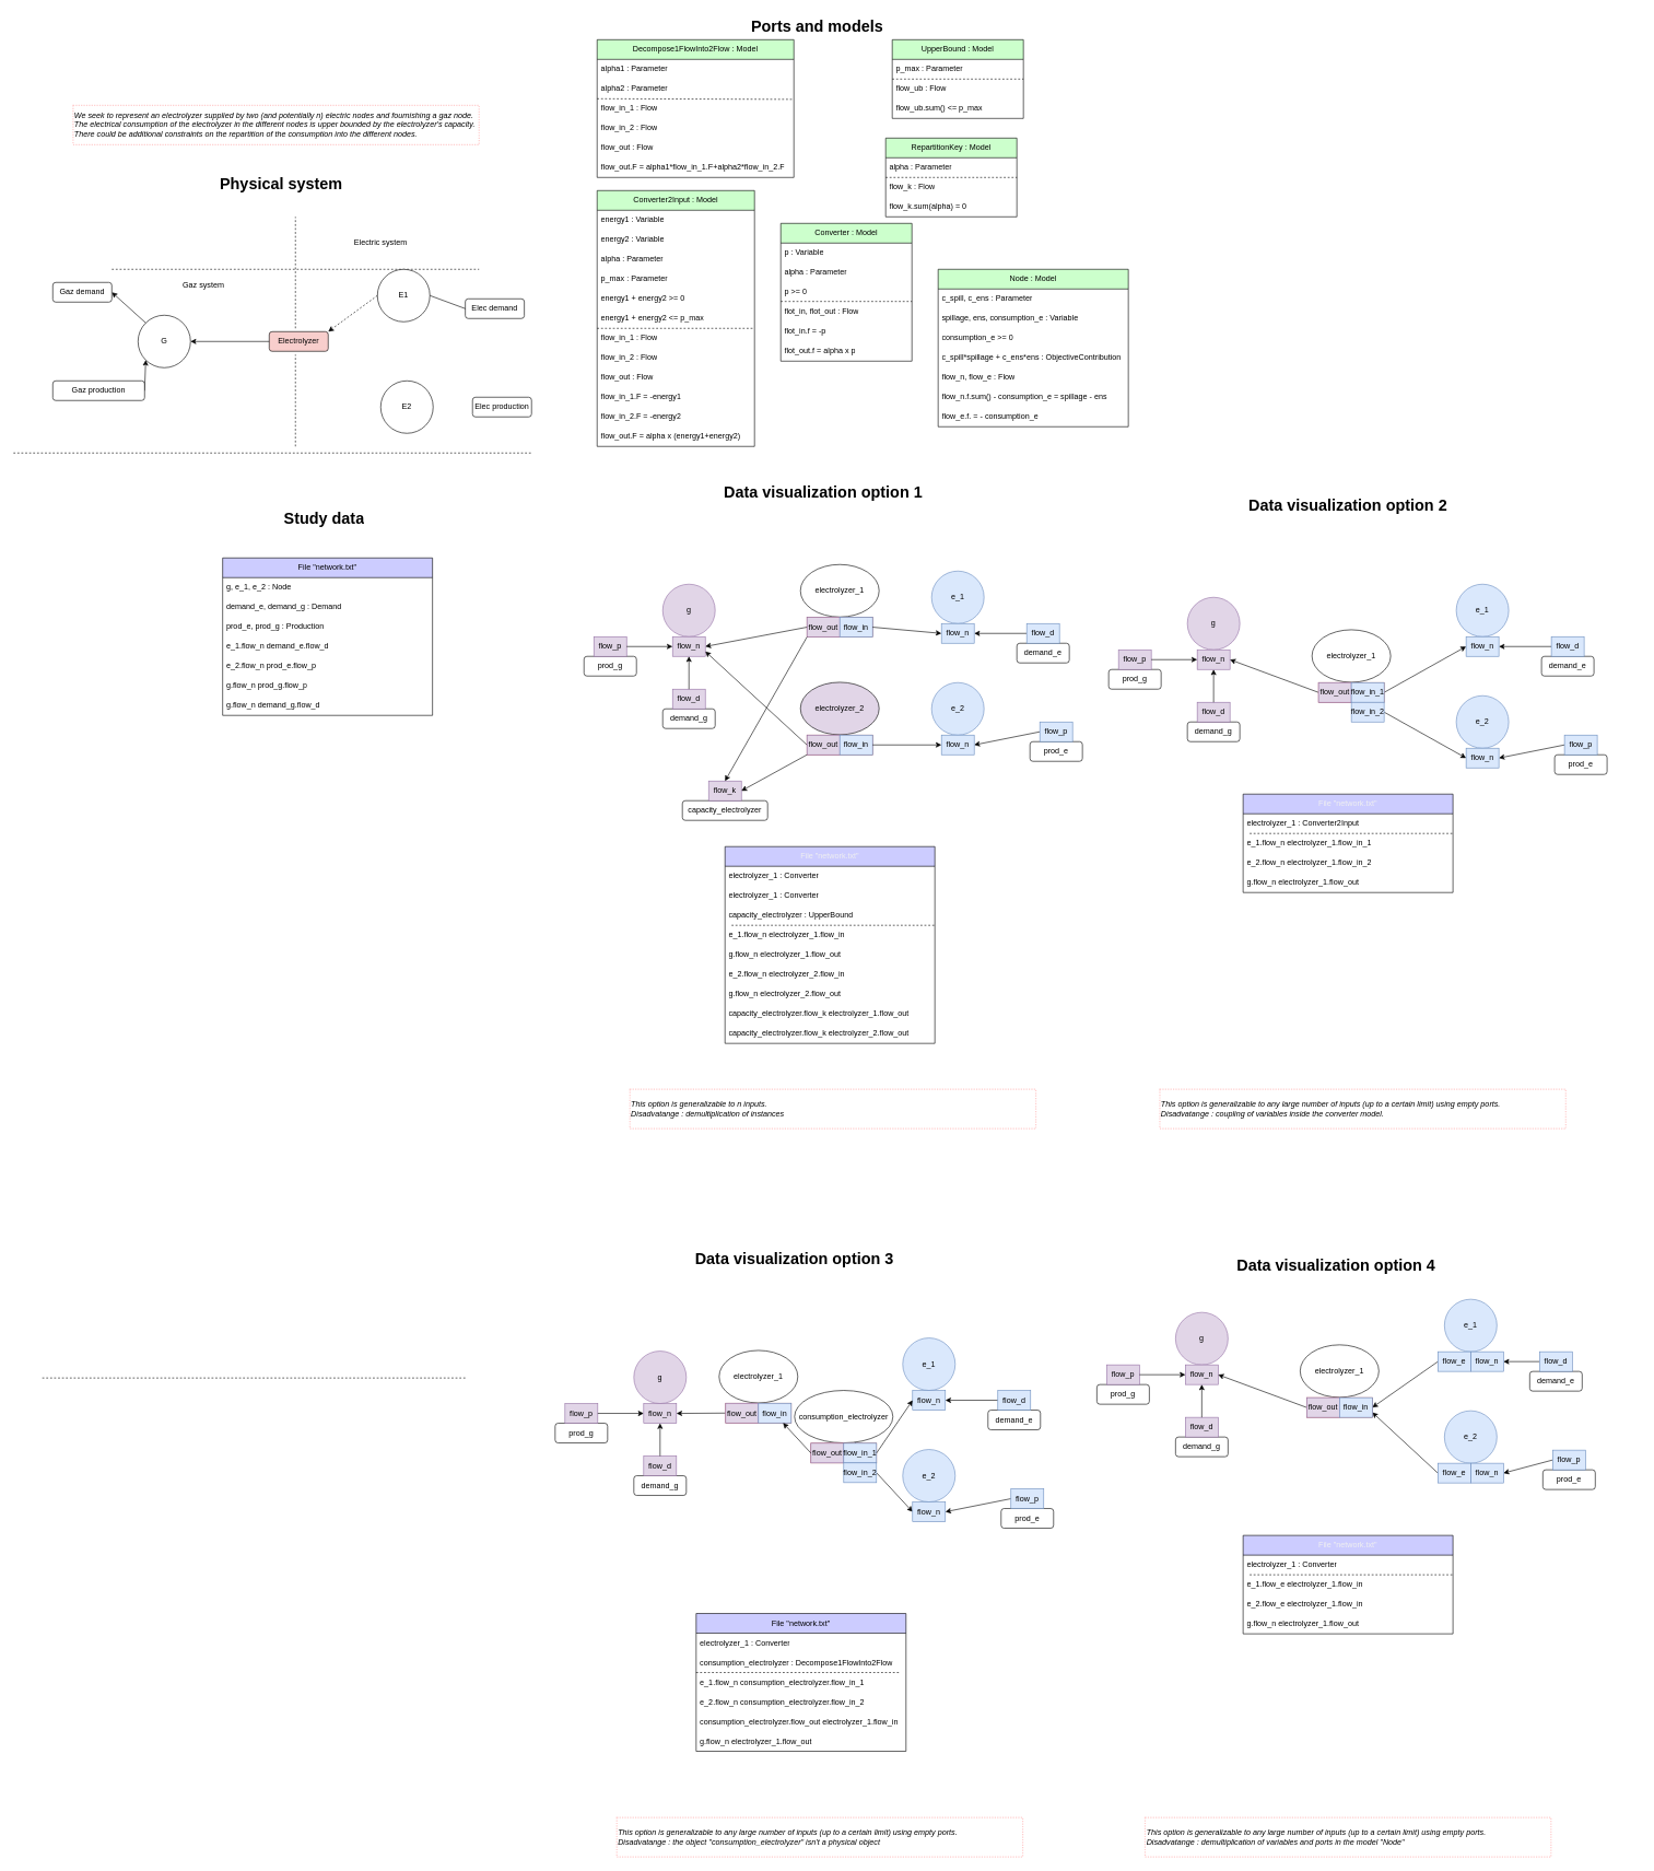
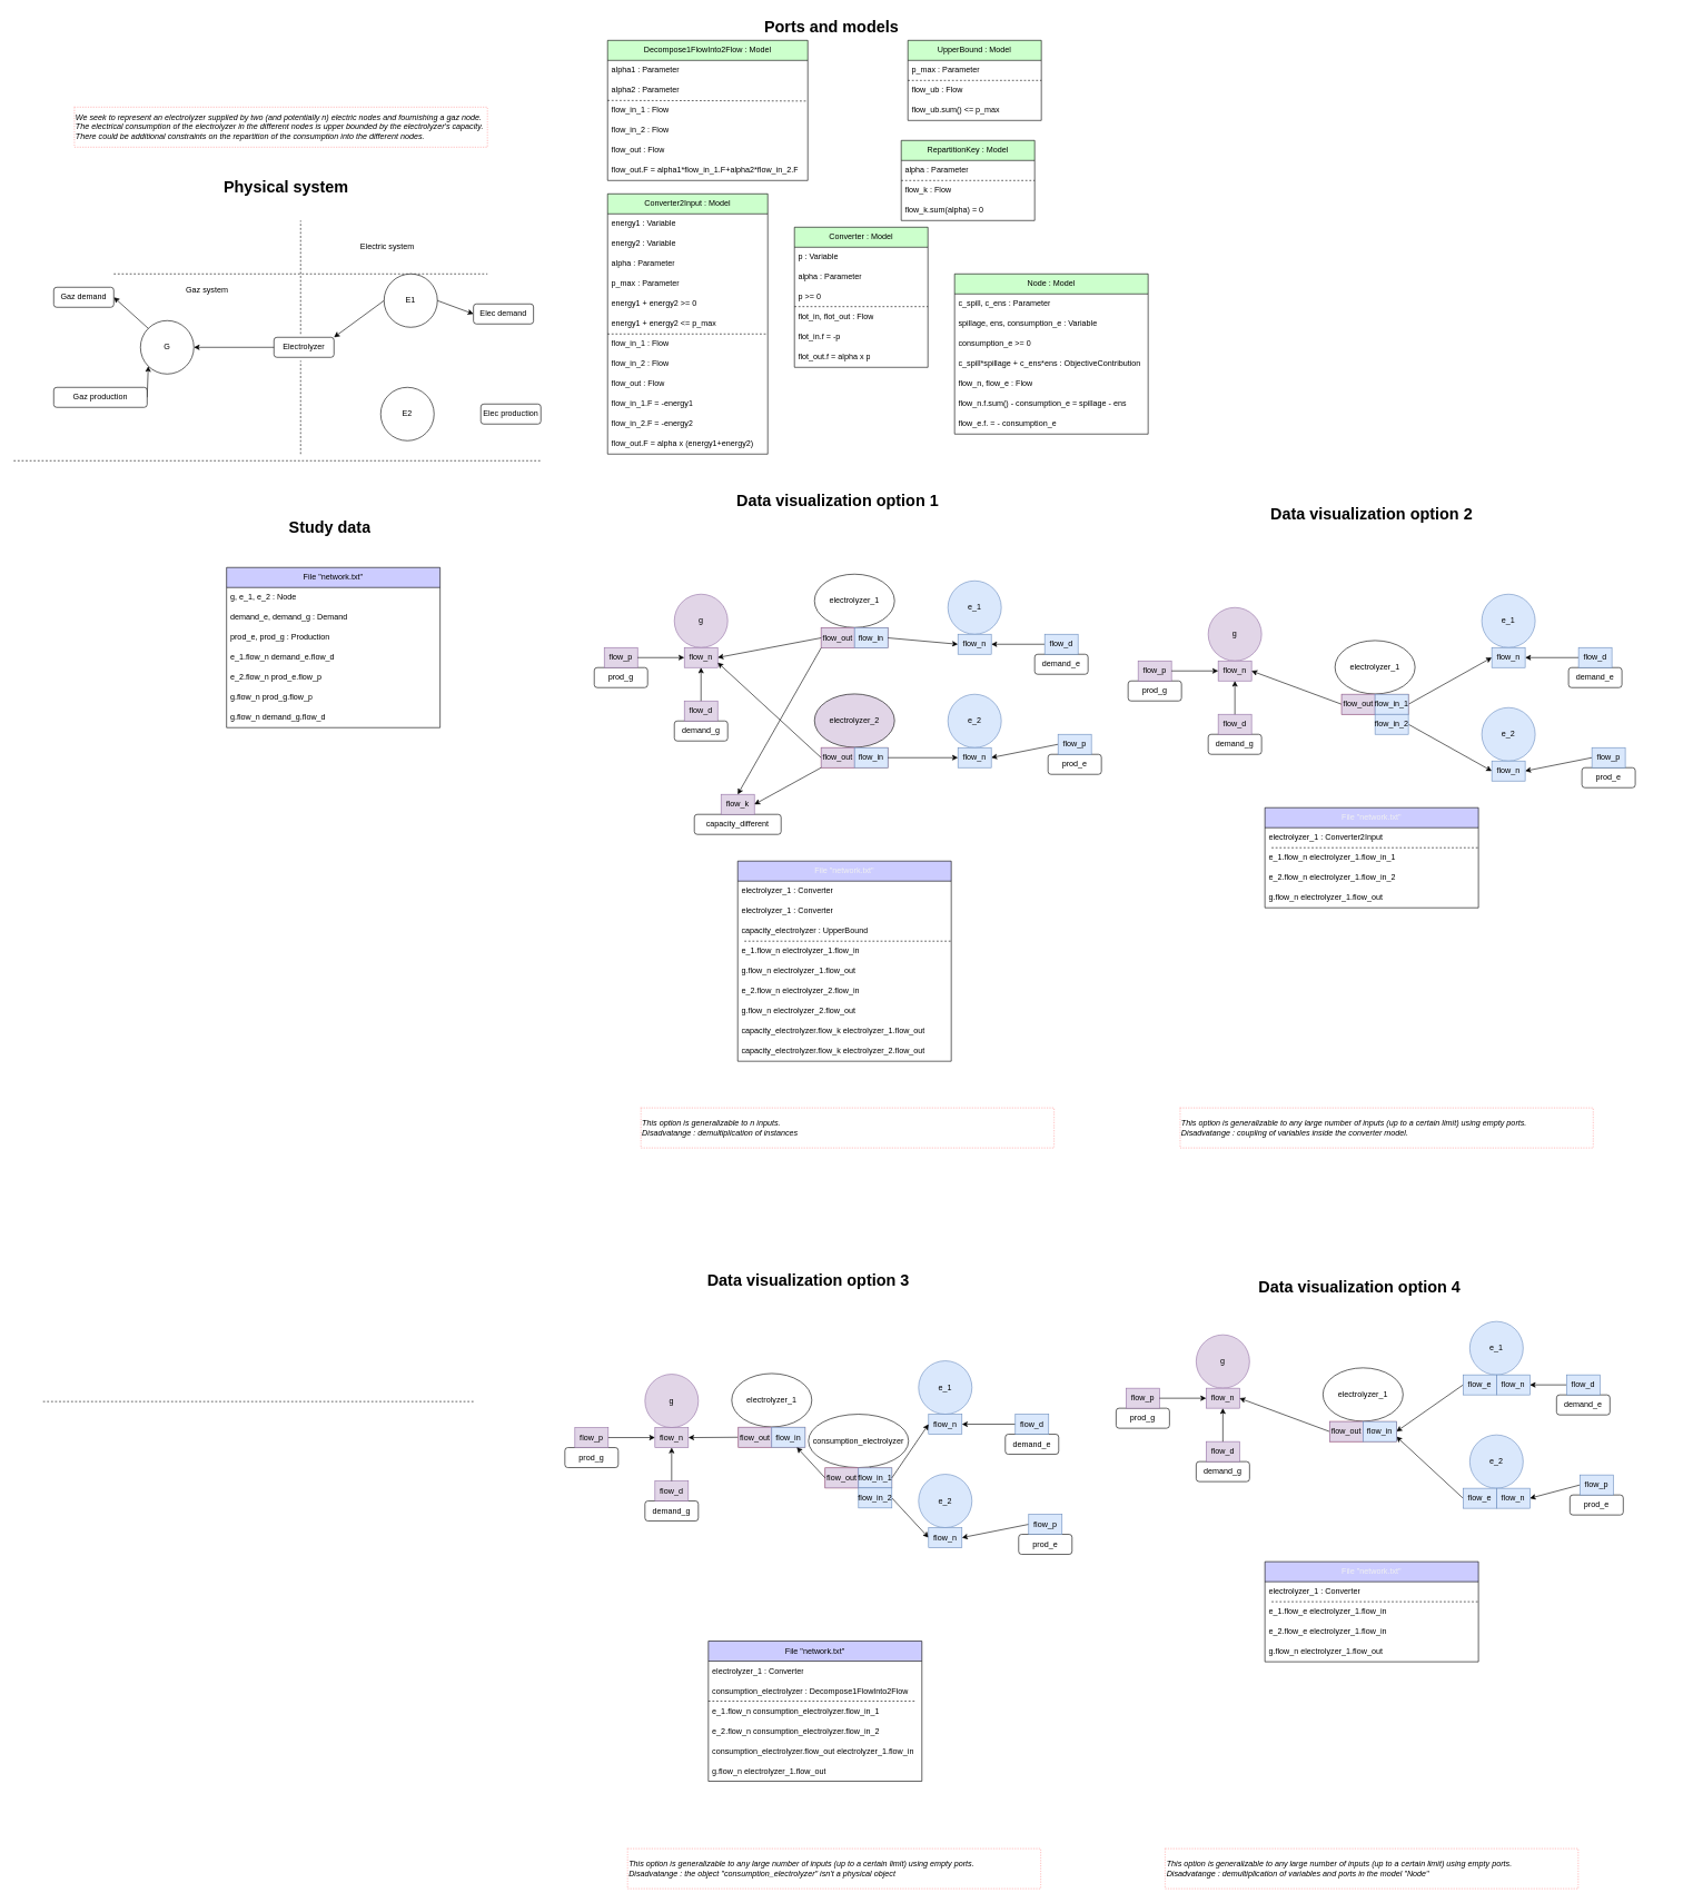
- <mxCell id="109" value="" style="endArrow=none;html=1;rounded=0;entryX=0;entryY=0.5;entryDx=0;entryDy=0;exitX=1;exitY=0.5;exitDx=0;exitDy=0;" parent="1" source="7" target="12" edge="1"><mxGeometry width="50" height="50" relative="1" as="geometry"><mxPoint x="730" y="630" as="sourcePoint" /><mxPoint x="670" y="630" as="targetPoint" /></mxGeometry></mxCell>
+ <mxCell id="109" value="" style="endArrow=classic;html=1;rounded=0;entryX=0;entryY=0.5;entryDx=0;entryDy=0;exitX=1;exitY=0.5;exitDx=0;exitDy=0;" parent="1" source="7" target="12" edge="1"><mxGeometry width="50" height="50" relative="1" as="geometry"><mxPoint x="730" y="630" as="sourcePoint" /><mxPoint x="670" y="630" as="targetPoint" /></mxGeometry></mxCell>
- <mxCell id="110" value="" style="endArrow=classic;html=1;rounded=0;entryX=1;entryY=0;entryDx=0;entryDy=0;exitX=0;exitY=0.5;exitDx=0;exitDy=0;dashed=1;" parent="1" source="7" target="108" edge="1"><mxGeometry width="50" height="50" relative="1" as="geometry"><mxPoint x="670" y="480" as="sourcePoint" /><mxPoint x="719" y="480" as="targetPoint" /></mxGeometry></mxCell>
+ <mxCell id="110" value="" style="endArrow=classic;html=1;rounded=0;entryX=1;entryY=0;entryDx=0;entryDy=0;exitX=0;exitY=0.5;exitDx=0;exitDy=0;" parent="1" source="7" target="108" edge="1"><mxGeometry width="50" height="50" relative="1" as="geometry"><mxPoint x="670" y="480" as="sourcePoint" /><mxPoint x="719" y="480" as="targetPoint" /></mxGeometry></mxCell>
- <mxCell id="108" value="Electrolyzer" style="rounded=1;whiteSpace=wrap;html=1;fillColor=#f8cecc;" parent="1" vertex="1"><mxGeometry x="410" y="505" width="90" height="30" as="geometry" /></mxCell>
+ <mxCell id="108" value="Electrolyzer" style="rounded=1;whiteSpace=wrap;html=1;" parent="1" vertex="1"><mxGeometry x="410" y="505" width="90" height="30" as="geometry" /></mxCell>
- <mxCell id="106" value="E2" style="ellipse;whiteSpace=wrap;html=1;aspect=fixed;" parent="1" vertex="1"><mxGeometry x="580" y="580" width="80" height="80" as="geometry" /></mxCell>
+ <mxCell id="106" value="E2" style="ellipse;whiteSpace=wrap;html=1;aspect=fixed;" parent="1" vertex="1"><mxGeometry x="570" y="580" width="80" height="80" as="geometry" /></mxCell>
- <mxCell id="125" value="capacity_electrolyzer" style="rounded=1;whiteSpace=wrap;html=1;container=0;" parent="124" vertex="1"><mxGeometry x="-30" y="30" width="130" height="30" as="geometry" /></mxCell>
+ <mxCell id="125" value="capacity_different" style="rounded=1;whiteSpace=wrap;html=1;container=0;" parent="124" vertex="1"><mxGeometry x="-30" y="30" width="130" height="30" as="geometry" /></mxCell>
